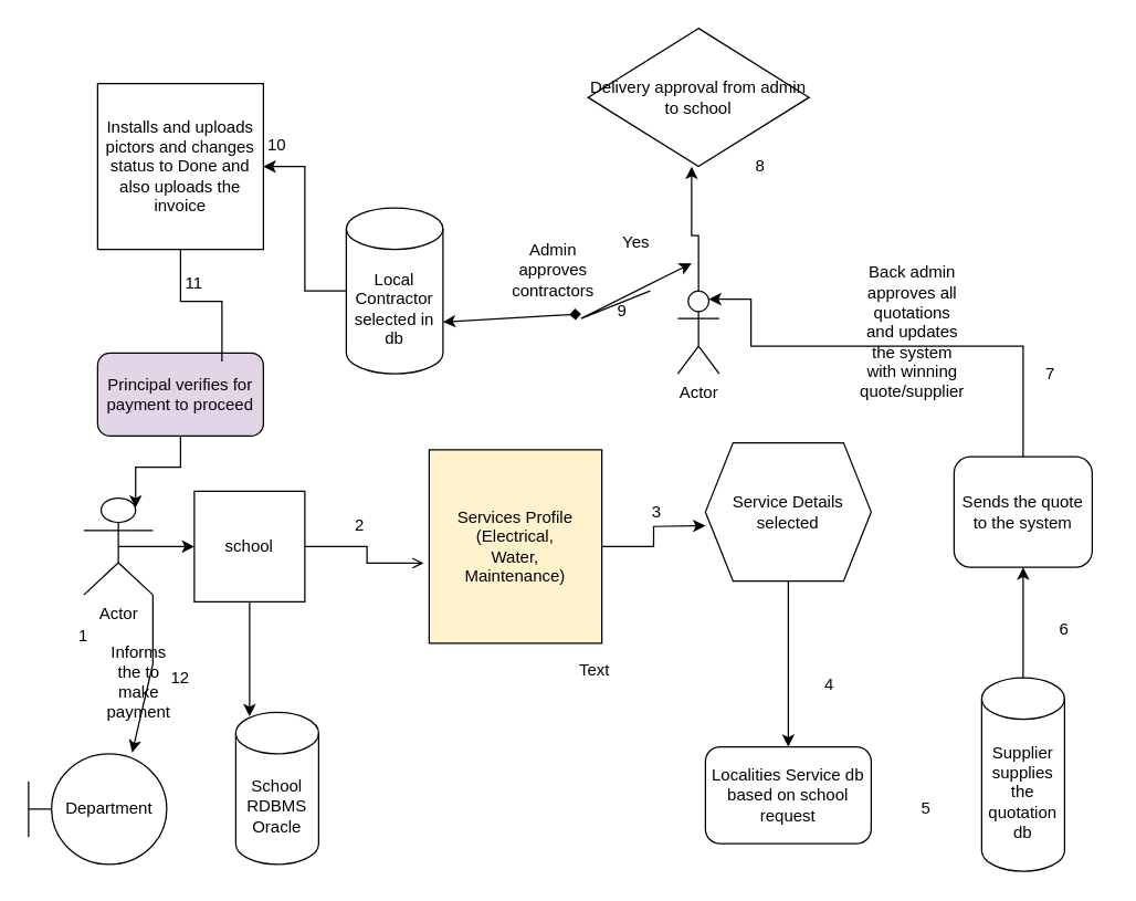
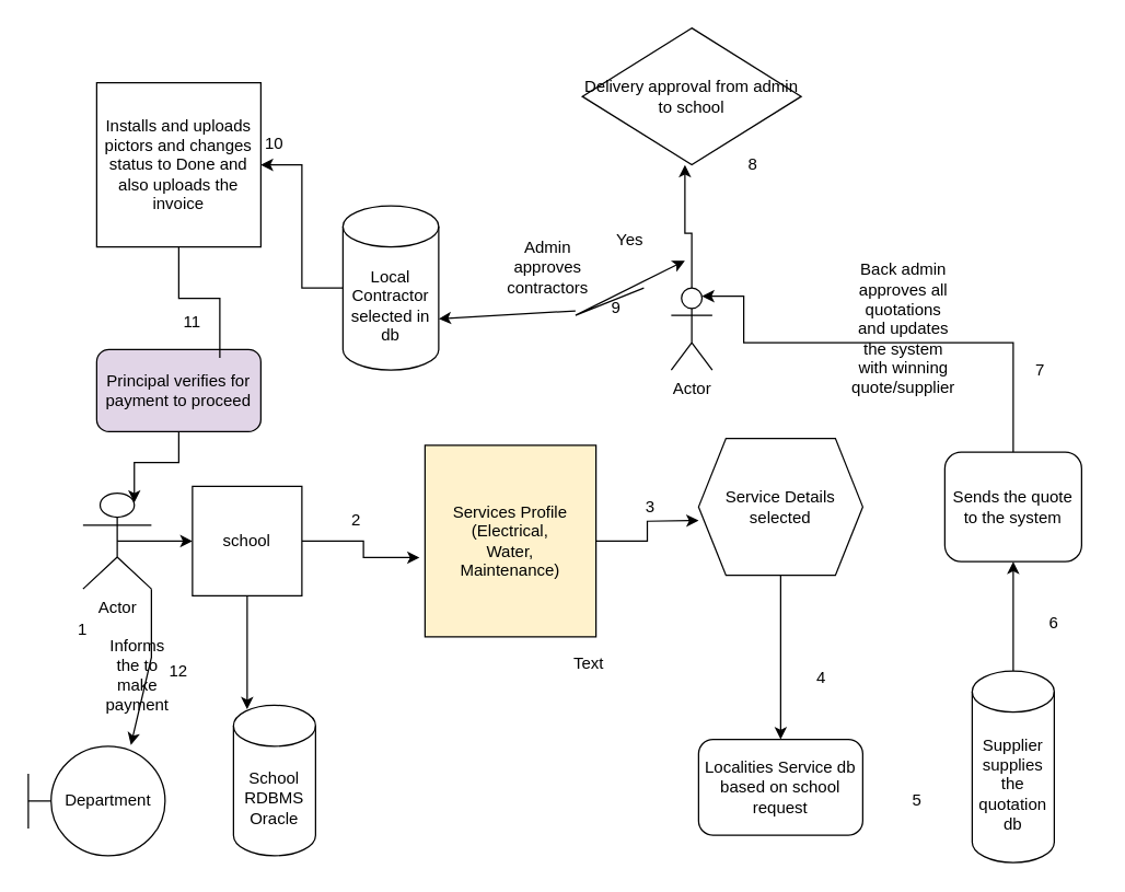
- <mxCell id="45" value="11" style="text;html=1;strokeColor=none;fillColor=none;align=center;verticalAlign=middle;whiteSpace=wrap;rounded=0;" vertex="1" parent="1"><mxGeometry x="110" y="190" width="60" height="30" as="geometry" /></mxCell>
+ <mxCell id="45" value="11" style="text;html=1;strokeColor=none;fillColor=none;align=center;verticalAlign=middle;whiteSpace=wrap;rounded=0;" vertex="1" parent="1"><mxGeometry x="110" y="220" width="60" height="30" as="geometry" /></mxCell>
- <mxCell id="43" value="" style="endArrow=diamond;startArrow=classic;html=1;rounded=0;exitX=1;exitY=0;exitDx=0;exitDy=82.5;exitPerimeter=0;" edge="1" parent="1" source="14" target="42"><mxGeometry width="50" height="50" relative="1" as="geometry"><mxPoint x="320" y="232.5" as="sourcePoint" /><mxPoint x="500" y="190" as="targetPoint" /><Array as="points" /></mxGeometry></mxCell>
+ <mxCell id="43" value="" style="endArrow=none;startArrow=classic;html=1;rounded=0;exitX=1;exitY=0;exitDx=0;exitDy=82.5;exitPerimeter=0;" edge="1" parent="1" source="14" target="42"><mxGeometry width="50" height="50" relative="1" as="geometry"><mxPoint x="320" y="232.5" as="sourcePoint" /><mxPoint x="500" y="190" as="targetPoint" /><Array as="points" /></mxGeometry></mxCell>
- <mxCell id="5" style="edgeStyle=orthogonalEdgeStyle;rounded=0;orthogonalLoop=1;jettySize=auto;html=1;entryX=-0.032;entryY=0.586;entryDx=0;entryDy=0;entryPerimeter=0;endArrow=open;" edge="1" parent="1" source="6" target="8"><mxGeometry relative="1" as="geometry"><mxPoint x="350" y="395" as="targetPoint" /></mxGeometry></mxCell>
+ <mxCell id="5" style="edgeStyle=orthogonalEdgeStyle;rounded=0;orthogonalLoop=1;jettySize=auto;html=1;entryX=-0.032;entryY=0.586;entryDx=0;entryDy=0;entryPerimeter=0;" edge="1" parent="1" source="6" target="8"><mxGeometry relative="1" as="geometry"><mxPoint x="350" y="395" as="targetPoint" /></mxGeometry></mxCell>
